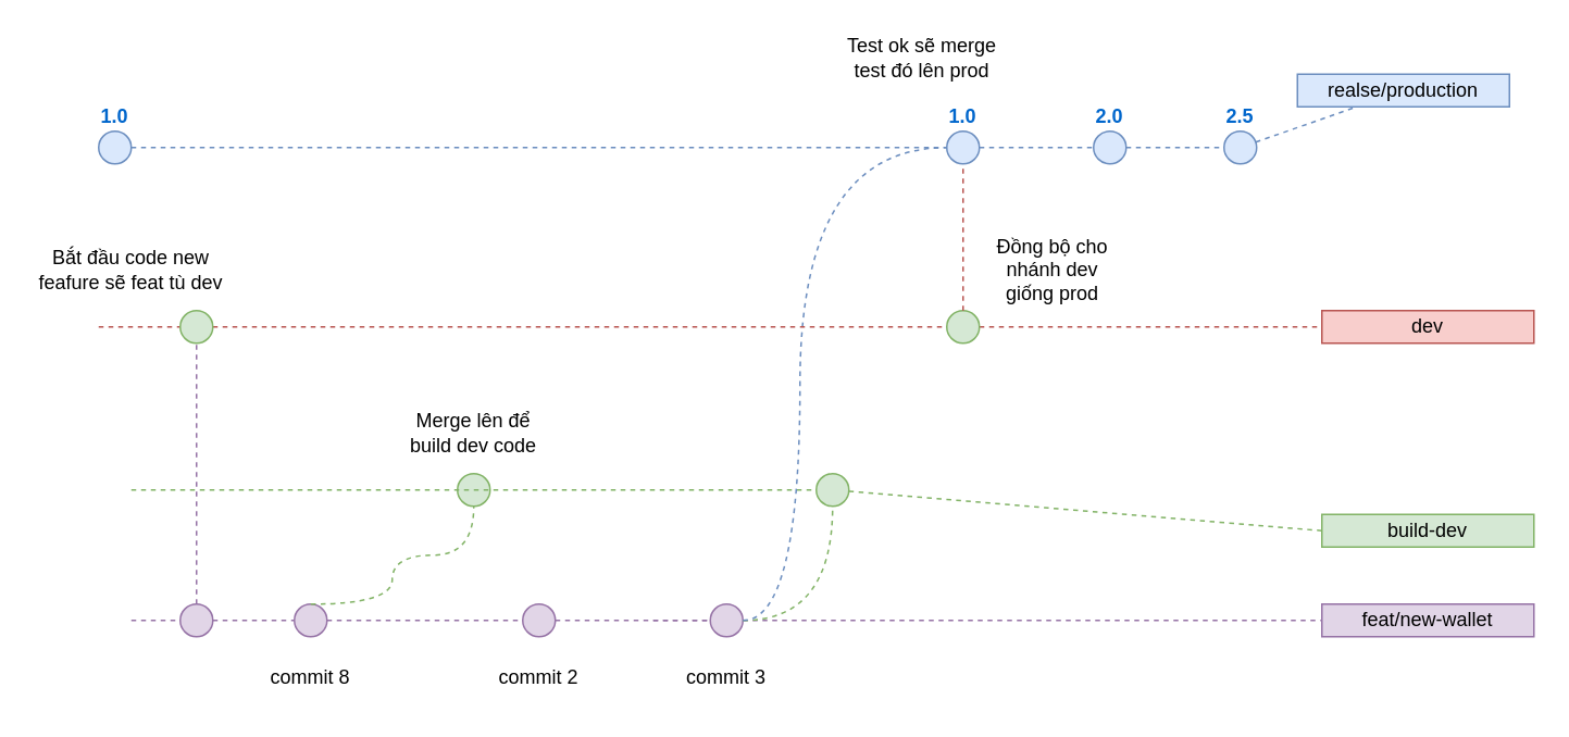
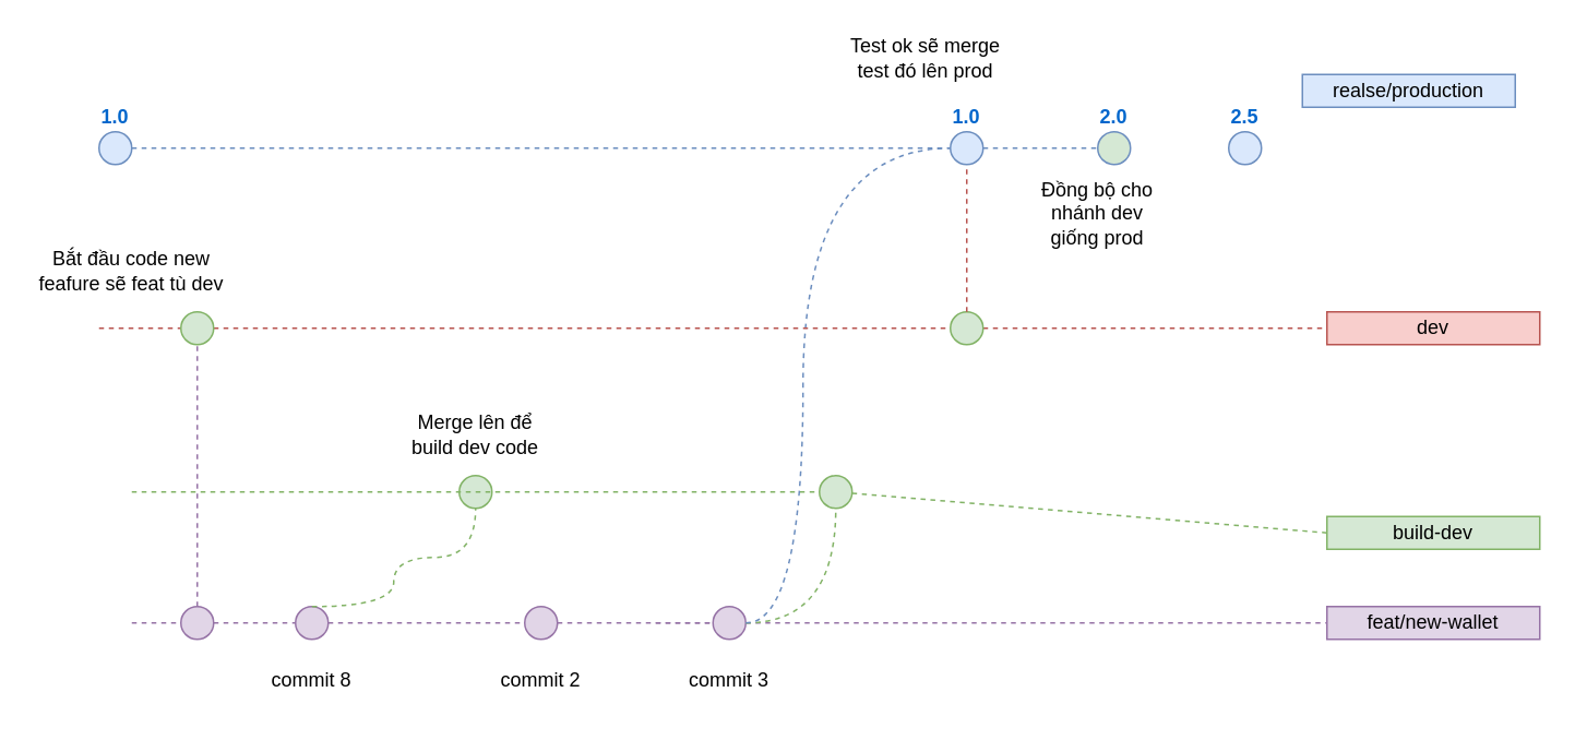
- <mxCell id="2" value="" style="endArrow=none;dashed=1;html=1;fillColor=#dae8fc;strokeColor=#6c8ebf;" parent="1" source="5" target="4" edge="1"><mxGeometry width="50" height="50" relative="1" as="geometry"><mxPoint x="70" y="90" as="sourcePoint" /><mxPoint x="750" y="90" as="targetPoint" /></mxGeometry></mxCell>
- <mxCell id="7" value="2.0" style="ellipse;whiteSpace=wrap;html=1;aspect=fixed;fillColor=#dae8fc;strokeColor=#6c8ebf;fontStyle=1;labelPosition=center;verticalLabelPosition=top;align=center;verticalAlign=bottom;fontColor=#0066CC;" parent="1" vertex="1"><mxGeometry x="670" y="80" width="20" height="20" as="geometry" /></mxCell>
+ <mxCell id="7" value="2.0" style="ellipse;whiteSpace=wrap;html=1;aspect=fixed;fillColor=#d5e8d4;strokeColor=#6c8ebf;fontStyle=1;labelPosition=center;verticalLabelPosition=top;align=center;verticalAlign=bottom;fontColor=#0066CC;" parent="1" vertex="1"><mxGeometry x="670" y="80" width="20" height="20" as="geometry" /></mxCell>
- <mxCell id="6" value="" style="endArrow=none;dashed=1;html=1;fillColor=#dae8fc;strokeColor=#6c8ebf;" parent="1" source="7" target="5" edge="1"><mxGeometry width="50" height="50" relative="1" as="geometry"><mxPoint x="80" y="90" as="sourcePoint" /><mxPoint x="730" y="90" as="targetPoint" /></mxGeometry></mxCell>
- <mxCell id="47" value="Đồng bộ cho nhánh dev giống prod" style="text;html=1;align=center;verticalAlign=middle;whiteSpace=wrap;rounded=0;" vertex="1" parent="1"><mxGeometry x="600" y="150" width="90" height="30" as="geometry" /></mxCell>
+ <mxCell id="47" value="Đồng bộ cho nhánh dev giống prod" style="text;html=1;align=center;verticalAlign=middle;whiteSpace=wrap;rounded=0;" vertex="1" parent="1"><mxGeometry x="625" y="115" width="90" height="30" as="geometry" /></mxCell>
